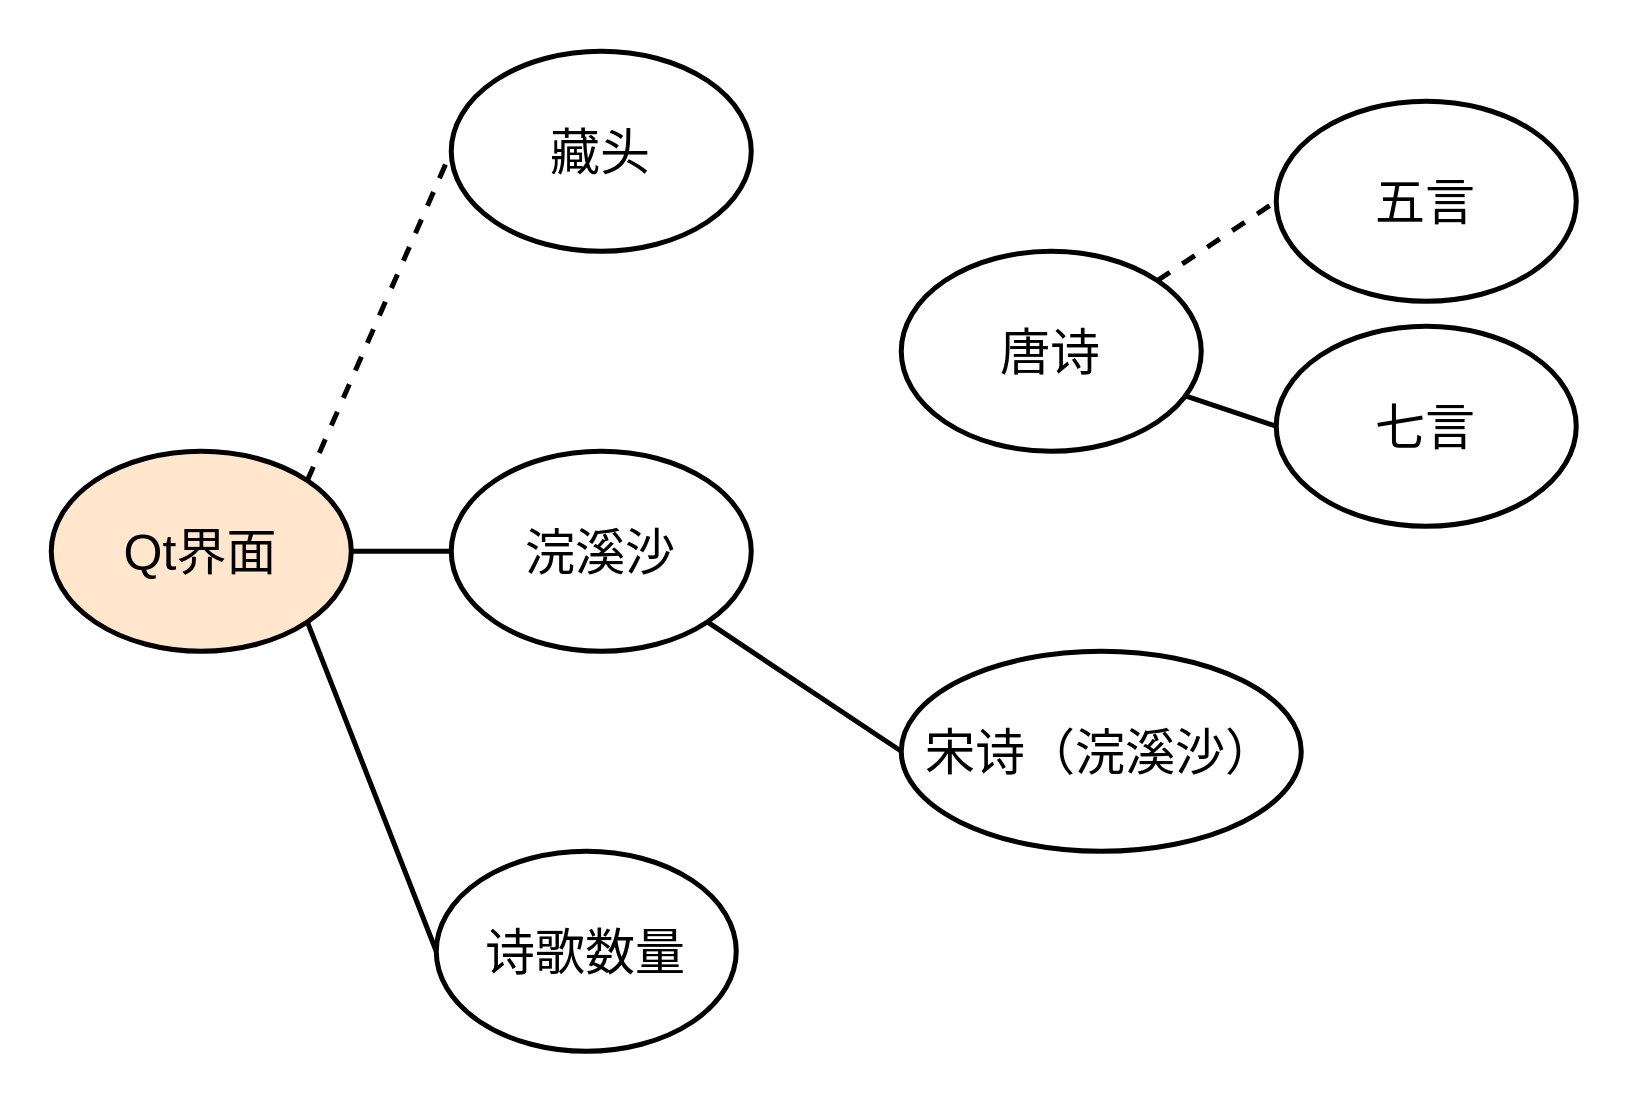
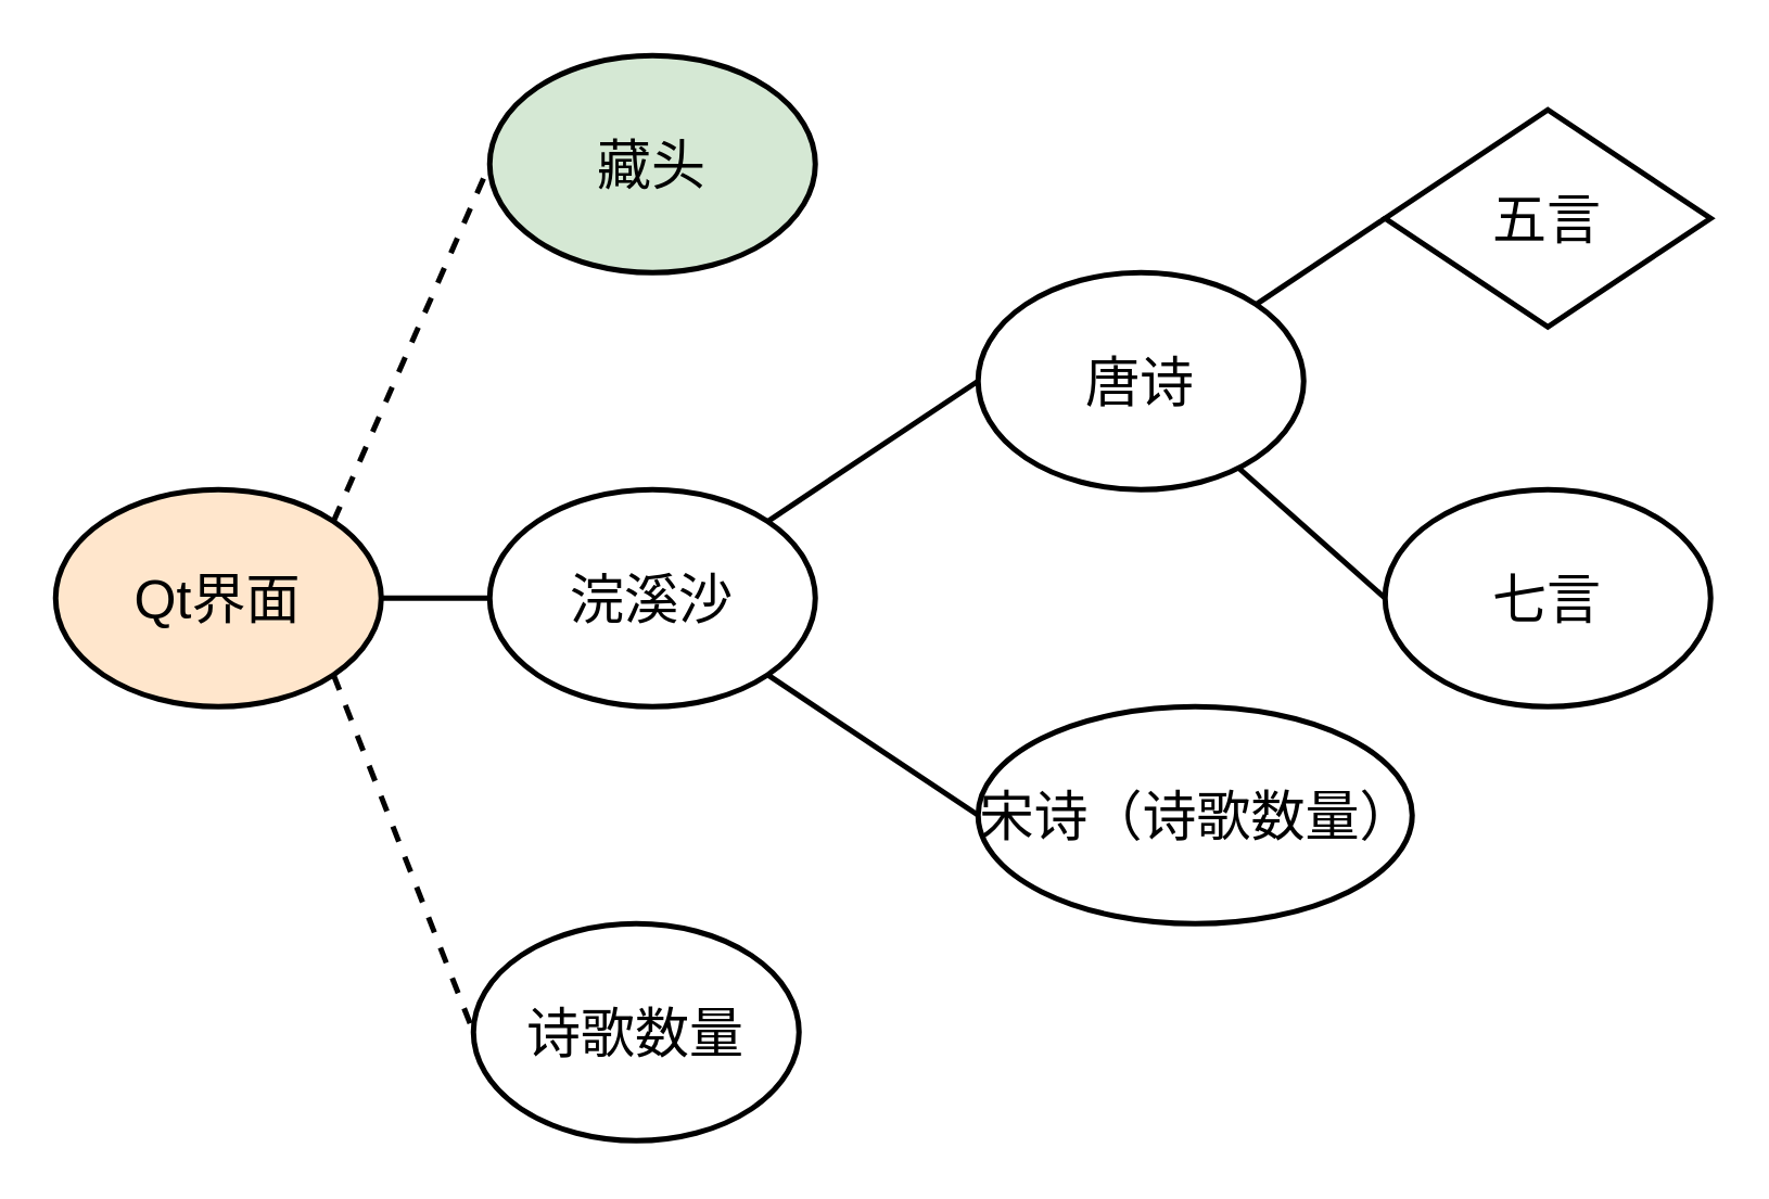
- <mxCell id="3" value="藏头" style="ellipse;whiteSpace=wrap;html=1;fontSize=20;strokeWidth=2;" parent="1" vertex="1"><mxGeometry x="180" y="20" width="120" height="80" as="geometry" /></mxCell>
+ <mxCell id="3" value="藏头" style="ellipse;whiteSpace=wrap;html=1;fontSize=20;strokeWidth=2;fillColor=#d5e8d4;" parent="1" vertex="1"><mxGeometry x="180" y="20" width="120" height="80" as="geometry" /></mxCell>
- <mxCell id="8" value="五言" style="ellipse;whiteSpace=wrap;html=1;fontSize=20;strokeWidth=2;" parent="1" vertex="1"><mxGeometry x="510" y="40" width="120" height="80" as="geometry" /></mxCell>
+ <mxCell id="8" value="五言" style="rhombus;whiteSpace=wrap;html=1;fontSize=20;strokeWidth=2;" parent="1" vertex="1"><mxGeometry x="510" y="40" width="120" height="80" as="geometry" /></mxCell>
- <mxCell id="14" value="" style="endArrow=none;html=1;rounded=0;entryX=0;entryY=0.5;entryDx=0;entryDy=0;exitX=1;exitY=0;exitDx=0;exitDy=0;fontSize=20;strokeWidth=2;dashed=1;" parent="1" source="6" target="8" edge="1"><mxGeometry width="50" height="50" relative="1" as="geometry"><mxPoint x="330" y="270" as="sourcePoint" /><mxPoint x="380" y="220" as="targetPoint" /></mxGeometry></mxCell>
+ <mxCell id="14" value="" style="endArrow=none;html=1;rounded=0;entryX=0;entryY=0.5;entryDx=0;entryDy=0;exitX=1;exitY=0;exitDx=0;exitDy=0;fontSize=20;strokeWidth=2;" parent="1" source="6" target="8" edge="1"><mxGeometry width="50" height="50" relative="1" as="geometry"><mxPoint x="330" y="270" as="sourcePoint" /><mxPoint x="380" y="220" as="targetPoint" /></mxGeometry></mxCell>
+ <mxCell id="12" value="" style="endArrow=none;html=1;rounded=0;exitX=1;exitY=0;exitDx=0;exitDy=0;entryX=0;entryY=0.5;entryDx=0;entryDy=0;fontSize=20;strokeWidth=2;" parent="1" source="4" target="6" edge="1"><mxGeometry width="50" height="50" relative="1" as="geometry"><mxPoint x="340" y="220" as="sourcePoint" /><mxPoint x="390" y="170" as="targetPoint" /></mxGeometry></mxCell>
- <mxCell id="9" value="七言" style="ellipse;whiteSpace=wrap;html=1;fontSize=20;strokeWidth=2;" parent="1" vertex="1"><mxGeometry x="510" y="130" width="120" height="80" as="geometry" /></mxCell>
+ <mxCell id="9" value="七言" style="ellipse;whiteSpace=wrap;html=1;fontSize=20;strokeWidth=2;" parent="1" vertex="1"><mxGeometry x="510" y="180" width="120" height="80" as="geometry" /></mxCell>
- <mxCell id="11" value="" style="endArrow=none;html=1;rounded=0;exitX=1;exitY=1;exitDx=0;exitDy=0;entryX=0;entryY=0.5;entryDx=0;entryDy=0;fontSize=20;strokeWidth=2;" parent="1" source="2" target="5" edge="1"><mxGeometry width="50" height="50" relative="1" as="geometry"><mxPoint x="330" y="270" as="sourcePoint" /><mxPoint x="380" y="220" as="targetPoint" /></mxGeometry></mxCell>
+ <mxCell id="11" value="" style="endArrow=none;html=1;rounded=0;exitX=1;exitY=1;exitDx=0;exitDy=0;entryX=0;entryY=0.5;entryDx=0;entryDy=0;fontSize=20;strokeWidth=2;dashed=1;" parent="1" source="2" target="5" edge="1"><mxGeometry width="50" height="50" relative="1" as="geometry"><mxPoint x="330" y="270" as="sourcePoint" /><mxPoint x="380" y="220" as="targetPoint" /></mxGeometry></mxCell>
- <mxCell id="7" value="宋诗（浣溪沙）" style="ellipse;whiteSpace=wrap;html=1;fontSize=20;strokeWidth=2;" parent="1" vertex="1"><mxGeometry x="360" y="260" width="160" height="80" as="geometry" /></mxCell>
+ <mxCell id="7" value="宋诗（诗歌数量）" style="ellipse;whiteSpace=wrap;html=1;fontSize=20;strokeWidth=2;" parent="1" vertex="1"><mxGeometry x="360" y="260" width="160" height="80" as="geometry" /></mxCell>
